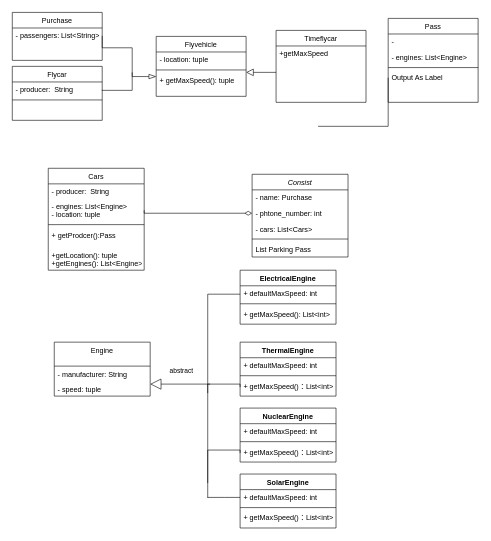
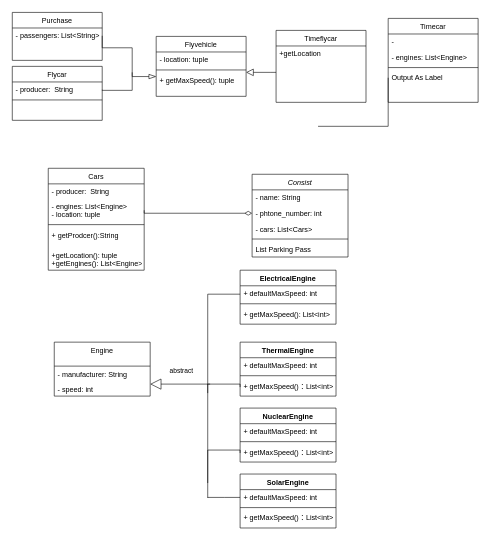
- <mxCell id="54" value="Pass" style="swimlane;fontStyle=0;align=center;verticalAlign=top;childLayout=stackLayout;horizontal=1;startSize=26;horizontalStack=0;resizeParent=1;resizeLast=0;collapsible=1;marginBottom=0;rounded=0;shadow=0;strokeWidth=1;" parent="1" vertex="1"><mxGeometry x="647" y="30" width="150" height="140" as="geometry"><mxRectangle x="550" y="140" width="160" height="26" as="alternateBounds" /></mxGeometry></mxCell>
+ <mxCell id="54" value="Timecar" style="swimlane;fontStyle=0;align=center;verticalAlign=top;childLayout=stackLayout;horizontal=1;startSize=26;horizontalStack=0;resizeParent=1;resizeLast=0;collapsible=1;marginBottom=0;rounded=0;shadow=0;strokeWidth=1;" parent="1" vertex="1"><mxGeometry x="647" y="30" width="150" height="140" as="geometry"><mxRectangle x="550" y="140" width="160" height="26" as="alternateBounds" /></mxGeometry></mxCell>
- <mxCell id="44" value="+getMaxSpeed" style="text;align=left;verticalAlign=top;spacingLeft=4;spacingRight=4;overflow=hidden;rotatable=0;points=[[0,0.5],[1,0.5]];portConstraint=eastwest;" parent="43" vertex="1"><mxGeometry y="26" width="150" height="26" as="geometry" /></mxCell>
+ <mxCell id="44" value="+getLocation" style="text;align=left;verticalAlign=top;spacingLeft=4;spacingRight=4;overflow=hidden;rotatable=0;points=[[0,0.5],[1,0.5]];portConstraint=eastwest;" parent="43" vertex="1"><mxGeometry y="26" width="150" height="26" as="geometry" /></mxCell>
- <mxCell id="3" value="- name: Purchase" style="text;align=left;verticalAlign=top;spacingLeft=4;spacingRight=4;overflow=hidden;rotatable=0;points=[[0,0.5],[1,0.5]];portConstraint=eastwest;perimeterSpacing=3;" parent="2" vertex="1"><mxGeometry y="26" width="160" height="26" as="geometry" /></mxCell>
+ <mxCell id="3" value="- name: String" style="text;align=left;verticalAlign=top;spacingLeft=4;spacingRight=4;overflow=hidden;rotatable=0;points=[[0,0.5],[1,0.5]];portConstraint=eastwest;perimeterSpacing=3;" parent="2" vertex="1"><mxGeometry y="26" width="160" height="26" as="geometry" /></mxCell>
- <mxCell id="15" value="+ getProdcer():Pass" style="text;align=left;verticalAlign=top;spacingLeft=4;spacingRight=4;overflow=hidden;rotatable=0;points=[[0,0.5],[1,0.5]];portConstraint=eastwest;" parent="11" vertex="1"><mxGeometry y="98" width="160" height="34" as="geometry" /></mxCell>
+ <mxCell id="15" value="+ getProdcer():String" style="text;align=left;verticalAlign=top;spacingLeft=4;spacingRight=4;overflow=hidden;rotatable=0;points=[[0,0.5],[1,0.5]];portConstraint=eastwest;" parent="11" vertex="1"><mxGeometry y="98" width="160" height="34" as="geometry" /></mxCell>
- <mxCell id="10" value="- speed: tuple" style="text;align=left;verticalAlign=top;spacingLeft=4;spacingRight=4;overflow=hidden;rotatable=0;points=[[0,0.5],[1,0.5]];portConstraint=eastwest;rounded=0;shadow=0;html=0;" parent="8" vertex="1"><mxGeometry y="66" width="160" height="24" as="geometry" /></mxCell>
+ <mxCell id="10" value="- speed: int" style="text;align=left;verticalAlign=top;spacingLeft=4;spacingRight=4;overflow=hidden;rotatable=0;points=[[0,0.5],[1,0.5]];portConstraint=eastwest;rounded=0;shadow=0;html=0;" parent="8" vertex="1"><mxGeometry y="66" width="160" height="24" as="geometry" /></mxCell>
